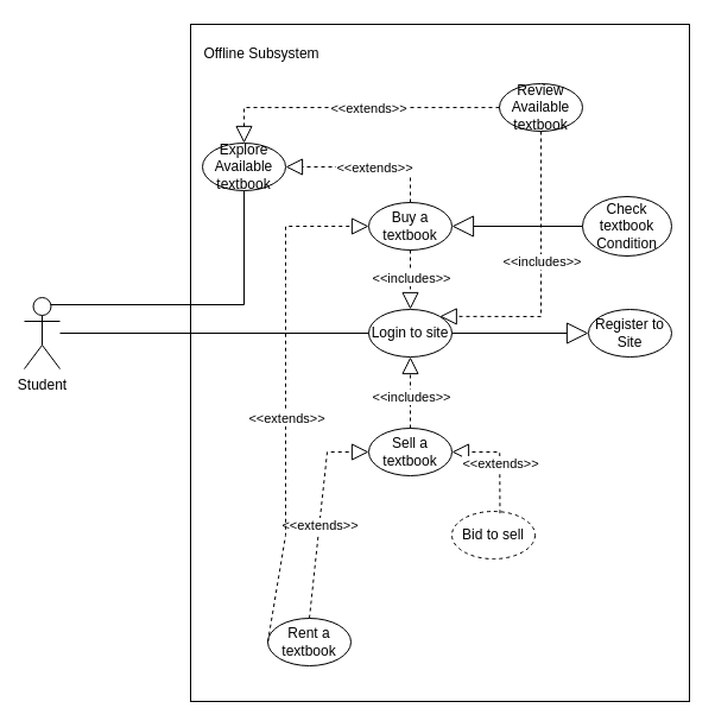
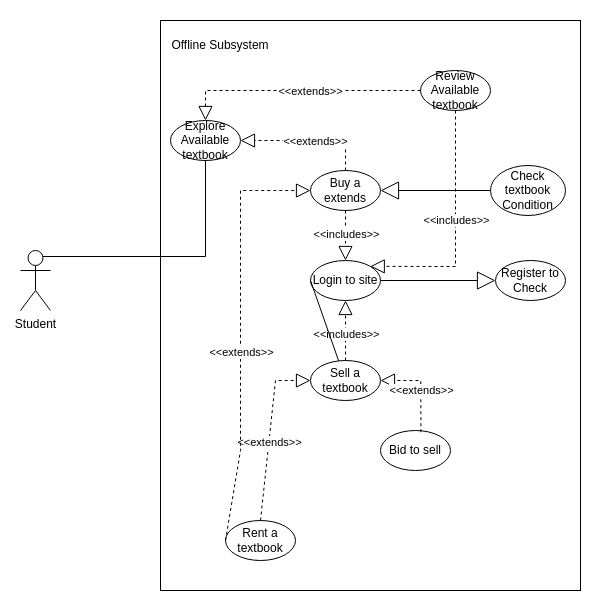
- <mxCell id="3" value="Buy a textbook" style="ellipse;whiteSpace=wrap;html=1;" parent="1" vertex="1"><mxGeometry x="310" y="170" width="70" height="40" as="geometry" /></mxCell>
+ <mxCell id="3" value="Buy a extends" style="ellipse;whiteSpace=wrap;html=1;" parent="1" vertex="1"><mxGeometry x="310" y="170" width="70" height="40" as="geometry" /></mxCell>
- <mxCell id="10" value="" style="endArrow=none;html=1;rounded=0;exitX=0;exitY=0.5;exitDx=0;exitDy=0;" parent="1" source="5" target="2" edge="1"><mxGeometry width="50" height="50" relative="1" as="geometry"><mxPoint x="310" y="284" as="sourcePoint" /><mxPoint x="410" y="250" as="targetPoint" /></mxGeometry></mxCell>
+ <mxCell id="10" value="" style="endArrow=none;html=1;rounded=0;exitX=0;exitY=0.5;exitDx=0;exitDy=0;" parent="1" source="5" target="4" edge="1"><mxGeometry width="50" height="50" relative="1" as="geometry"><mxPoint x="310" y="284" as="sourcePoint" /><mxPoint x="410" y="250" as="targetPoint" /></mxGeometry></mxCell>
- <mxCell id="19" value="Register to Site" style="ellipse;whiteSpace=wrap;html=1;" parent="1" vertex="1"><mxGeometry x="495" y="260" width="70" height="40" as="geometry" /></mxCell>
+ <mxCell id="19" value="Register to Check" style="ellipse;whiteSpace=wrap;html=1;" parent="1" vertex="1"><mxGeometry x="495" y="260" width="70" height="40" as="geometry" /></mxCell>
- <mxCell id="14" value="Bid to sell" style="ellipse;whiteSpace=wrap;html=1;dashed=1;" parent="1" vertex="1"><mxGeometry x="380" y="430" width="70" height="40" as="geometry" /></mxCell>
+ <mxCell id="14" value="Bid to sell" style="ellipse;whiteSpace=wrap;html=1;" parent="1" vertex="1"><mxGeometry x="380" y="430" width="70" height="40" as="geometry" /></mxCell>
